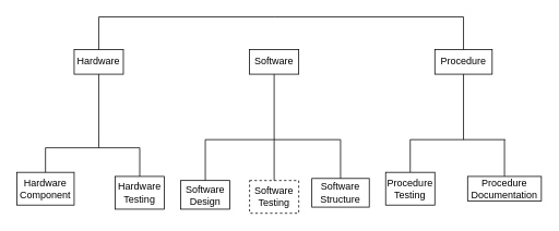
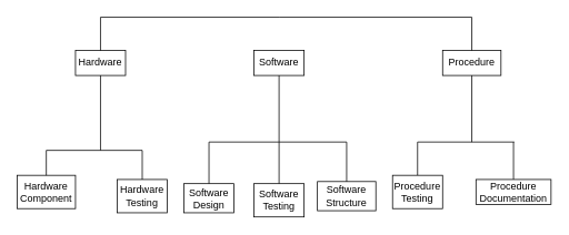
- <mxCell id="11" value="Software Testing" style="rounded=0;whiteSpace=wrap;html=1;dashed=1;" vertex="1" parent="1"><mxGeometry x="304" y="220" width="60" height="40" as="geometry" /></mxCell>
+ <mxCell id="11" value="Software Testing" style="rounded=0;whiteSpace=wrap;html=1;" vertex="1" parent="1"><mxGeometry x="304" y="220" width="60" height="40" as="geometry" /></mxCell>
